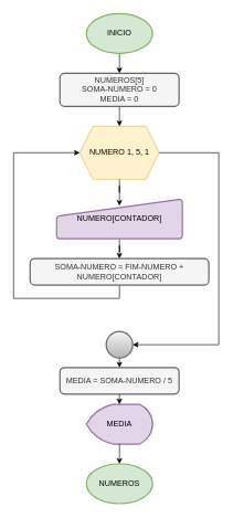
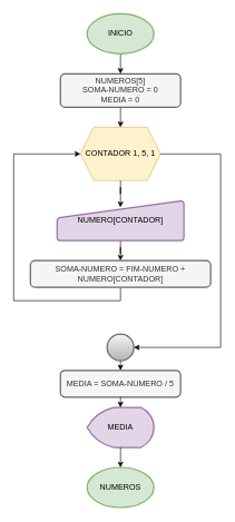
- <mxCell id="7" value="NUMERO 1, 5, 1" style="shape=hexagon;perimeter=hexagonPerimeter2;whiteSpace=wrap;html=1;fixedSize=1;fillColor=#fff2cc;strokeColor=#d6b656;" vertex="1" parent="1"><mxGeometry x="120" y="190" width="120" height="80" as="geometry" /></mxCell>
+ <mxCell id="7" value="CONTADOR 1, 5, 1" style="shape=hexagon;perimeter=hexagonPerimeter2;whiteSpace=wrap;html=1;fixedSize=1;fillColor=#fff2cc;strokeColor=#d6b656;" vertex="1" parent="1"><mxGeometry x="120" y="190" width="120" height="80" as="geometry" /></mxCell>
